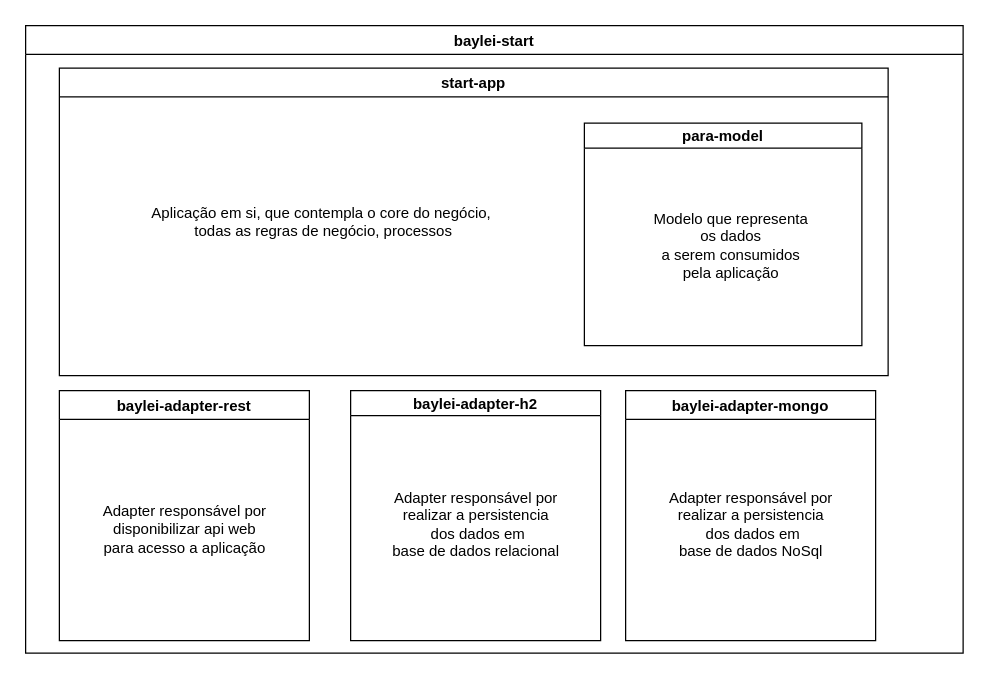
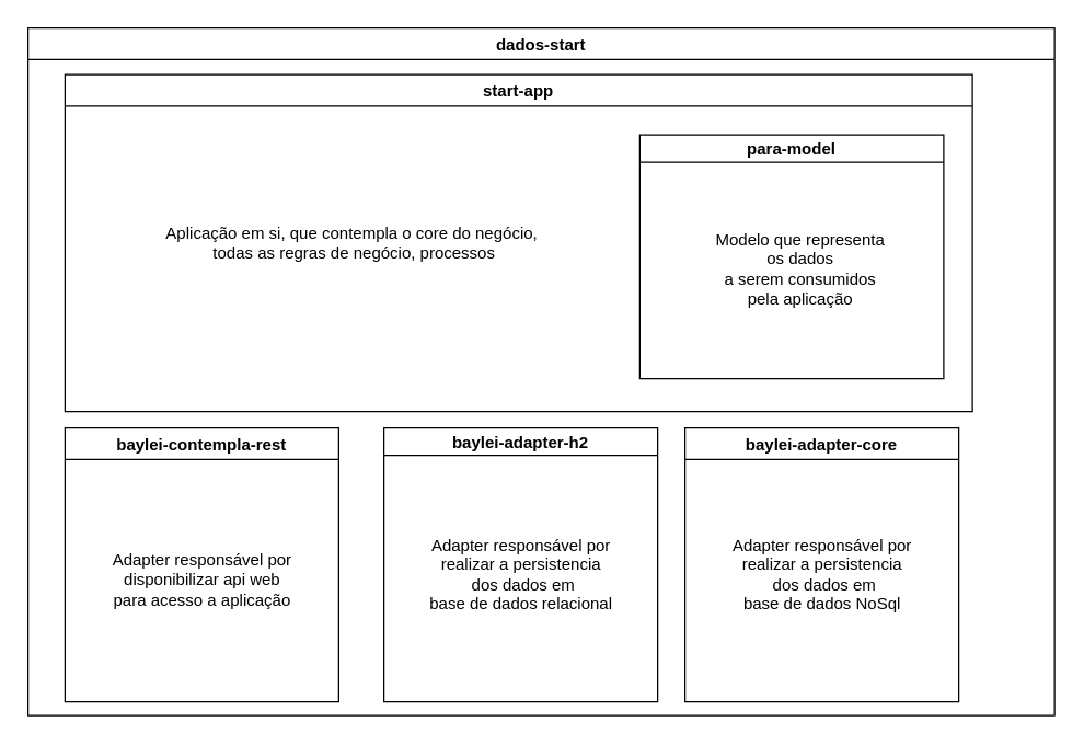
- <mxCell id="2" value="baylei-start" style="swimlane;" vertex="1" parent="1"><mxGeometry x="20" y="20" width="750" height="502" as="geometry" /></mxCell>
+ <mxCell id="2" value="dados-start" style="swimlane;" vertex="1" parent="1"><mxGeometry x="20" y="20" width="750" height="502" as="geometry" /></mxCell>
- <mxCell id="11" value="baylei-adapter-rest" style="swimlane;" vertex="1" parent="2"><mxGeometry x="27" y="292" width="200" height="200" as="geometry" /></mxCell>
+ <mxCell id="11" value="baylei-contempla-rest" style="swimlane;" vertex="1" parent="2"><mxGeometry x="27" y="292" width="200" height="200" as="geometry" /></mxCell>
- <mxCell id="7" value="baylei-adapter-mongo" style="swimlane;" vertex="1" parent="2"><mxGeometry x="480" y="292" width="200" height="200" as="geometry" /></mxCell>
+ <mxCell id="7" value="baylei-adapter-core" style="swimlane;" vertex="1" parent="2"><mxGeometry x="480" y="292" width="200" height="200" as="geometry" /></mxCell>
